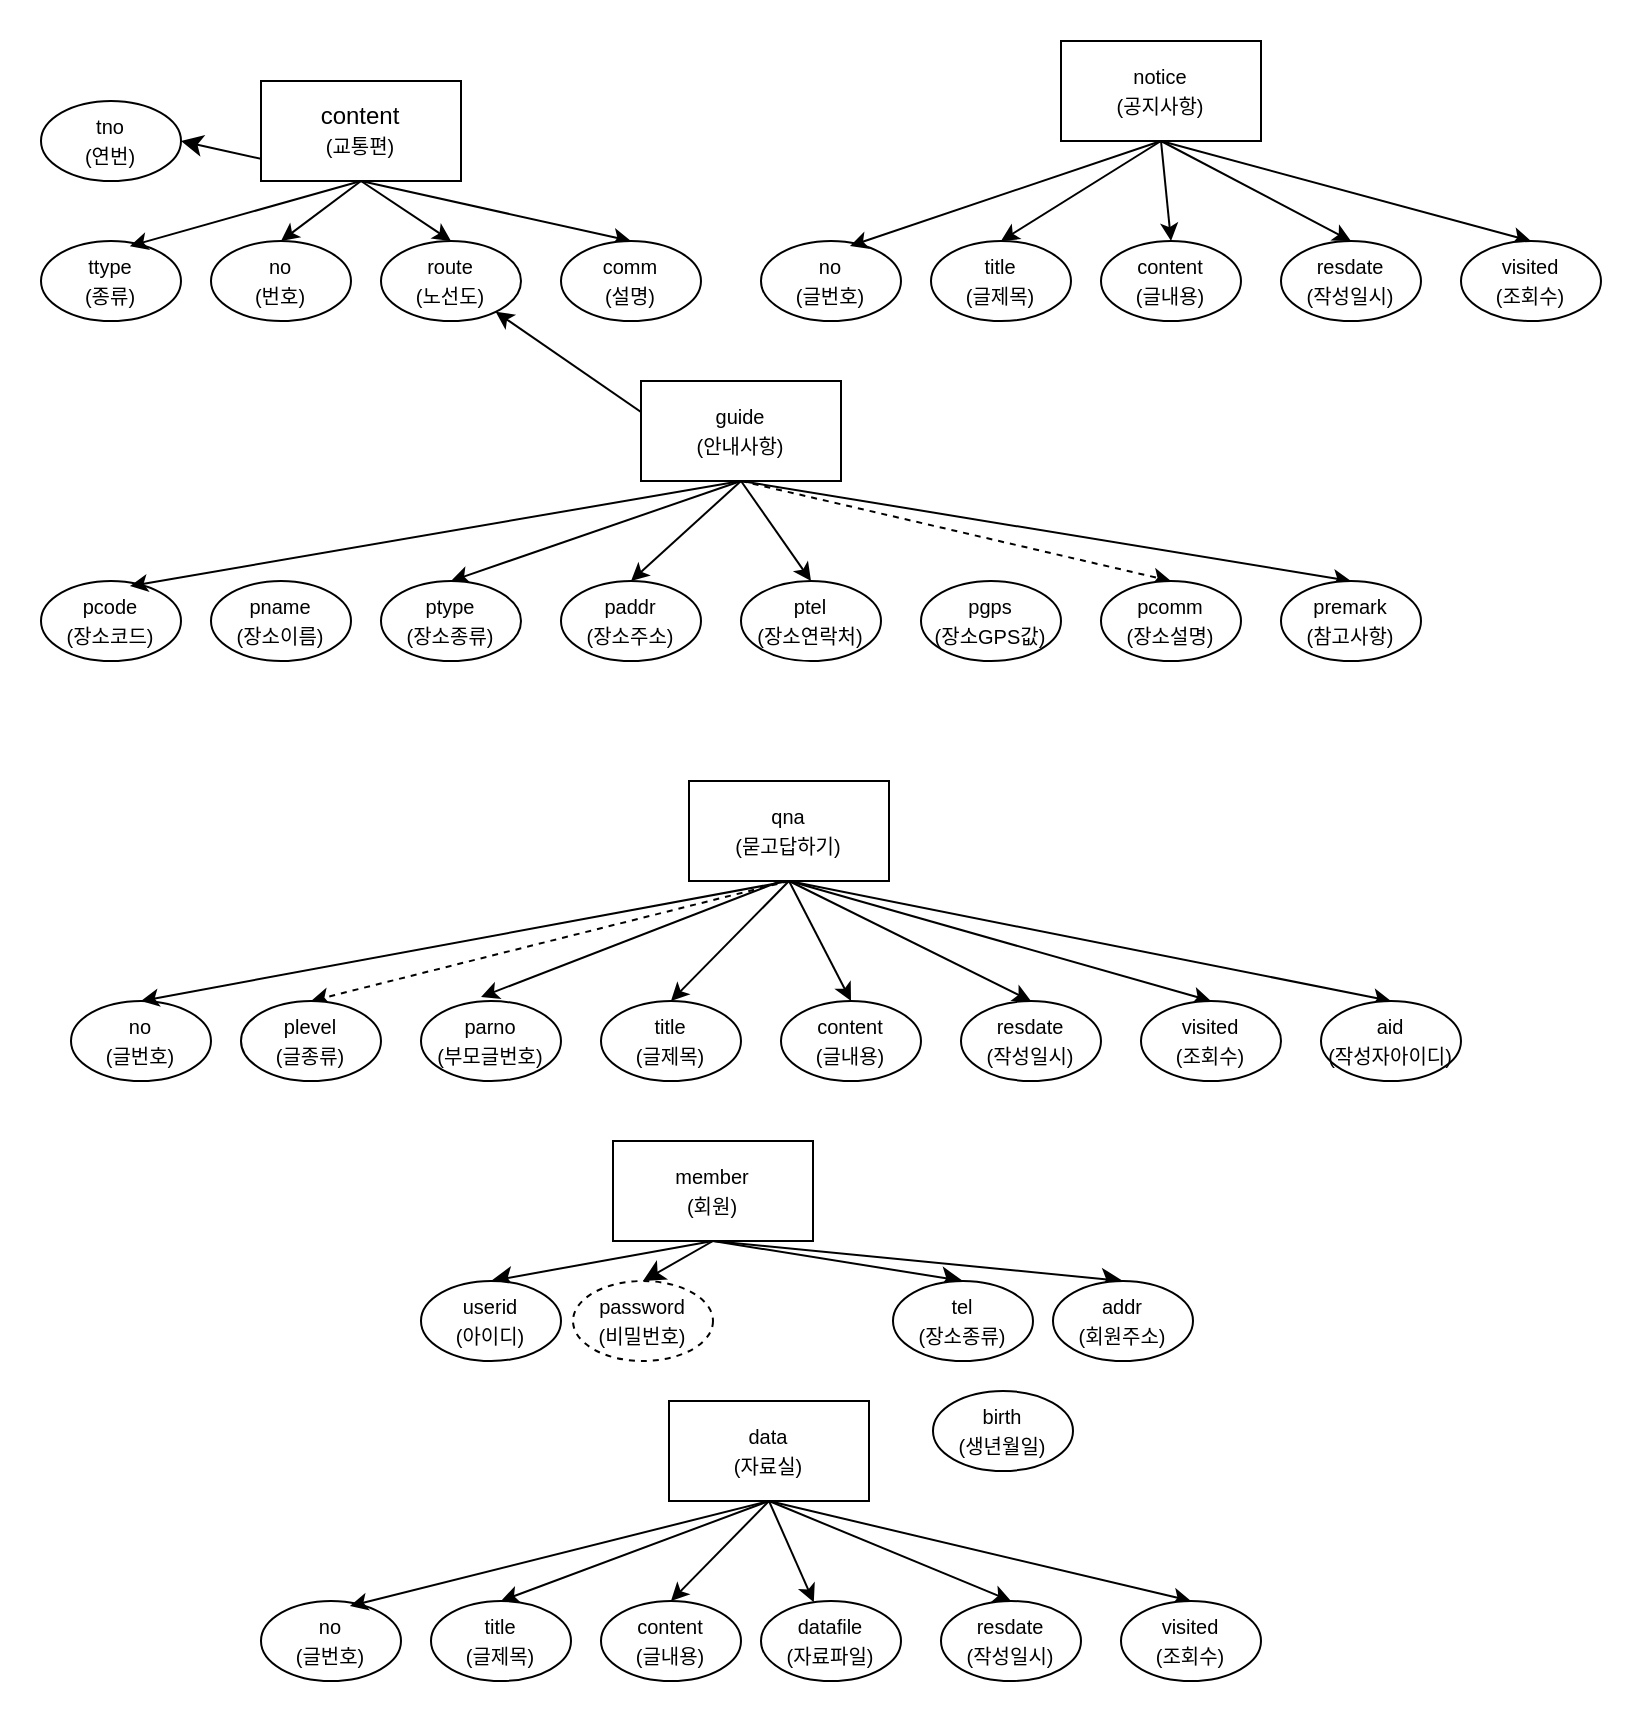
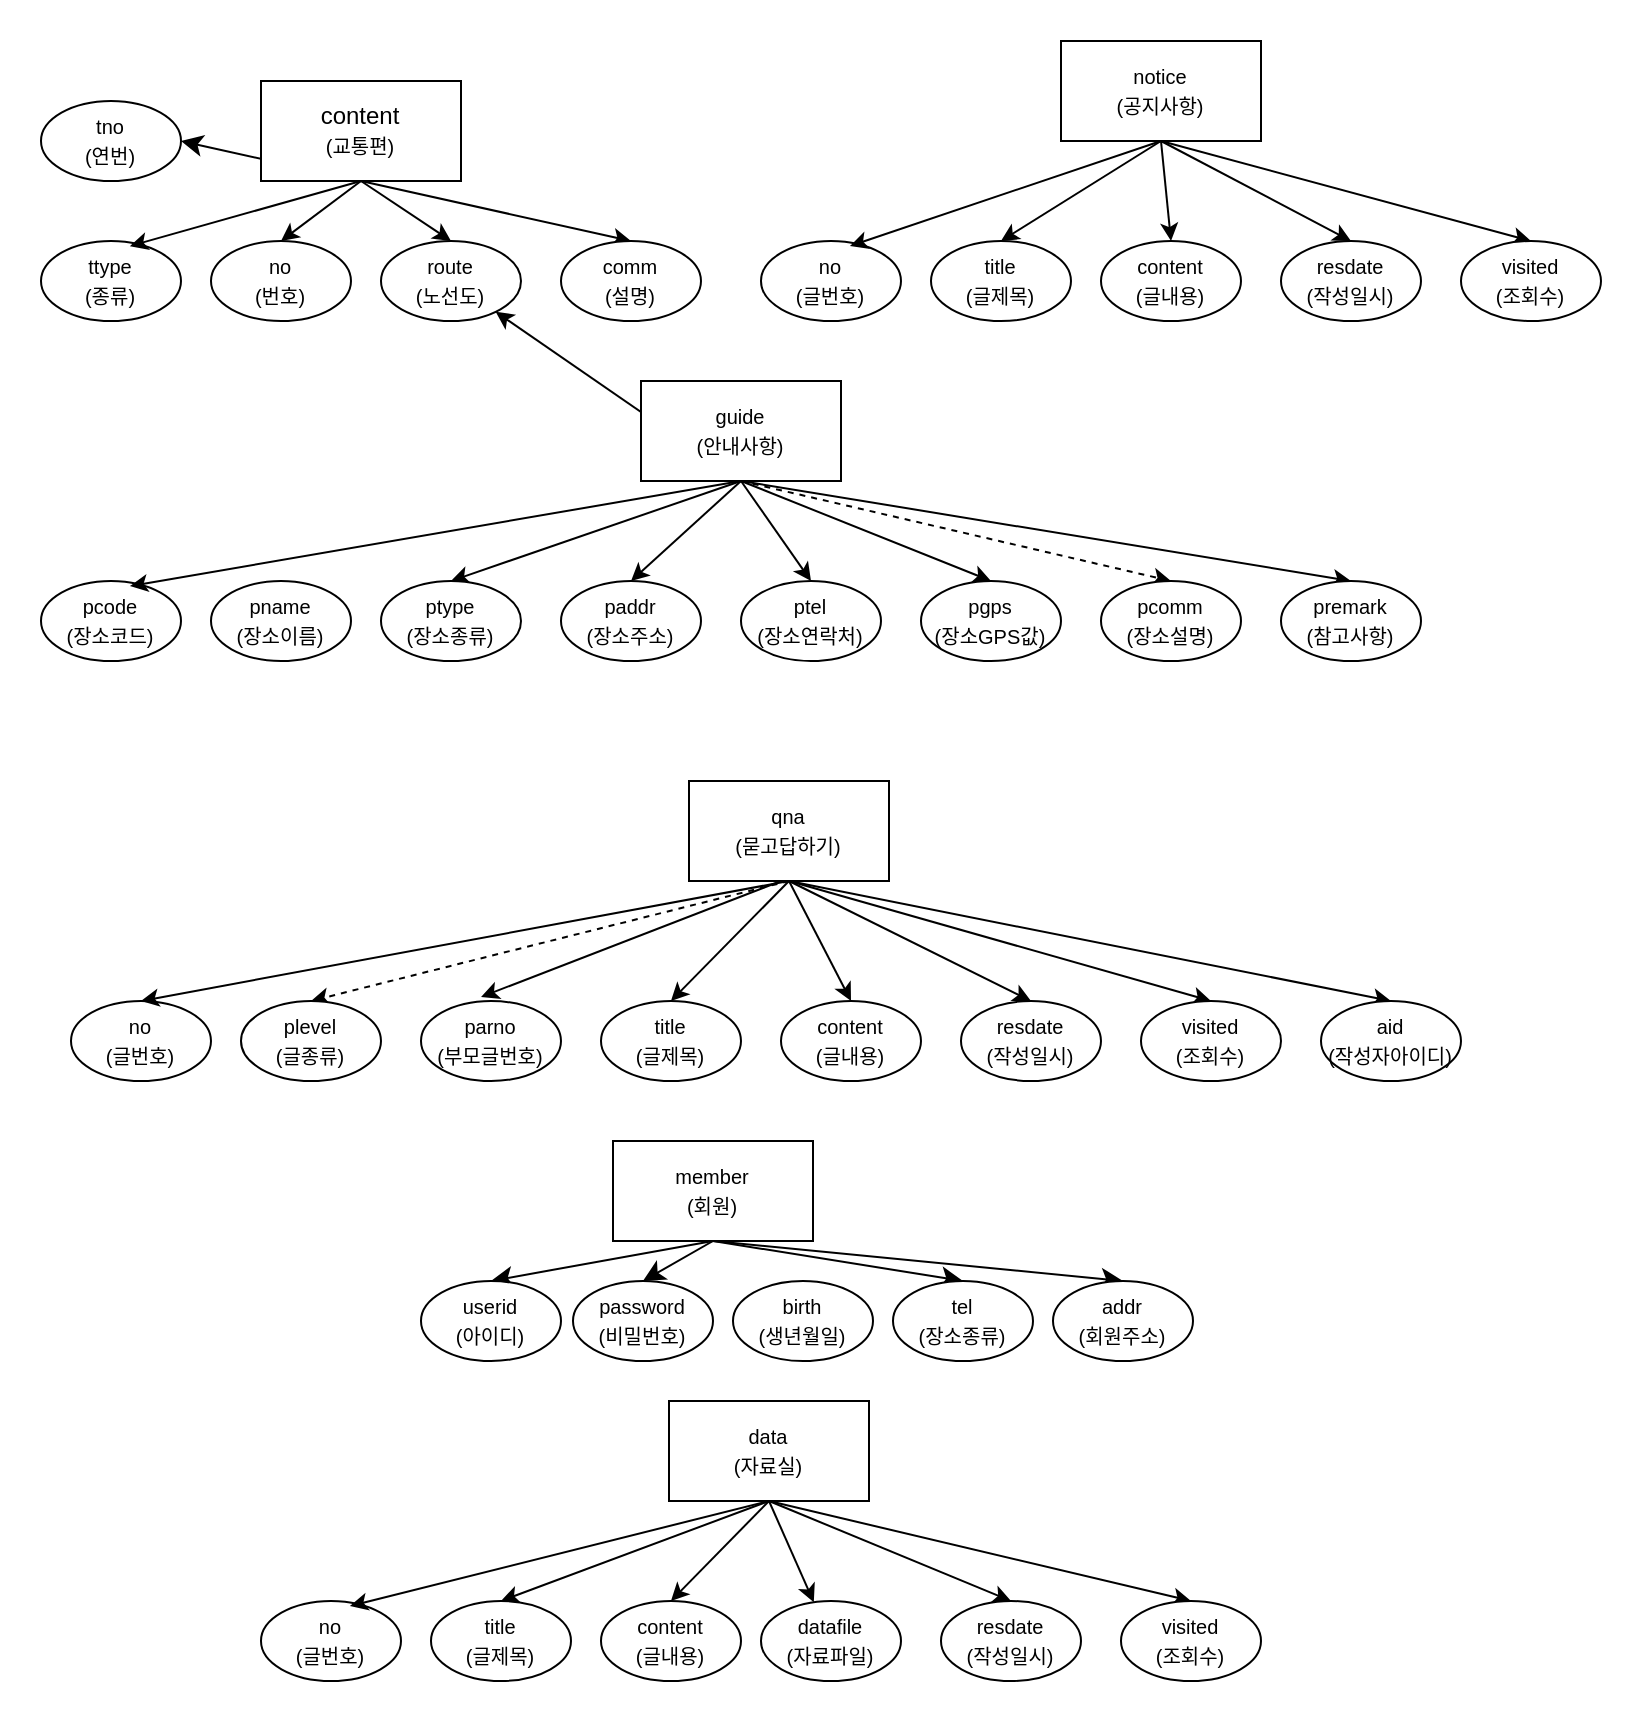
+ <mxCell id="16" style="rounded=0;orthogonalLoop=1;jettySize=auto;html=1;exitX=0.5;exitY=1;exitDx=0;exitDy=0;entryX=0.5;entryY=0;entryDx=0;entryDy=0;" parent="1" source="19" target="26" edge="1"><mxGeometry relative="1" as="geometry"><mxPoint x="470" y="296" as="targetPoint" /></mxGeometry></mxCell>
- <mxCell id="76" value="&lt;span style=&quot;font-size: 10px;&quot;&gt;password&lt;/span&gt;&lt;br&gt;&lt;div&gt;&lt;span style=&quot;font-size: 10px;&quot;&gt;(비밀번호)&lt;/span&gt;&lt;/div&gt;" style="ellipse;whiteSpace=wrap;html=1;labelBackgroundColor=none;rounded=0;dashed=1;" parent="1" vertex="1"><mxGeometry x="286" y="640" width="70" height="40" as="geometry" /></mxCell>
+ <mxCell id="76" value="&lt;span style=&quot;font-size: 10px;&quot;&gt;password&lt;/span&gt;&lt;br&gt;&lt;div&gt;&lt;span style=&quot;font-size: 10px;&quot;&gt;(비밀번호)&lt;/span&gt;&lt;/div&gt;" style="ellipse;whiteSpace=wrap;html=1;labelBackgroundColor=none;rounded=0;" parent="1" vertex="1"><mxGeometry x="286" y="640" width="70" height="40" as="geometry" /></mxCell>
- <mxCell id="77" value="&lt;span style=&quot;font-size: 10px;&quot;&gt;birth&lt;/span&gt;&lt;div&gt;&lt;span style=&quot;font-size: 10px;&quot;&gt;(생년월일)&lt;/span&gt;&lt;/div&gt;" style="ellipse;whiteSpace=wrap;html=1;labelBackgroundColor=none;rounded=0;" parent="1" vertex="1"><mxGeometry x="466" y="695" width="70" height="40" as="geometry" /></mxCell>
+ <mxCell id="77" value="&lt;span style=&quot;font-size: 10px;&quot;&gt;birth&lt;/span&gt;&lt;div&gt;&lt;span style=&quot;font-size: 10px;&quot;&gt;(생년월일)&lt;/span&gt;&lt;/div&gt;" style="ellipse;whiteSpace=wrap;html=1;labelBackgroundColor=none;rounded=0;" parent="1" vertex="1"><mxGeometry x="366" y="640" width="70" height="40" as="geometry" /></mxCell>
